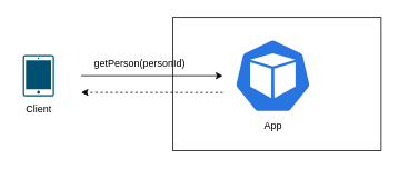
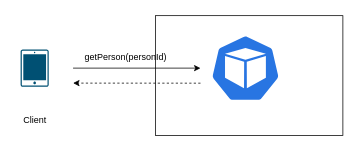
- <mxCell id="6" value="Client" style="text;html=1;align=center;verticalAlign=middle;resizable=0;points=[];autosize=1;strokeColor=none;fillColor=none;" vertex="1" parent="1"><mxGeometry x="20.75" y="120" width="50" height="20" as="geometry" /></mxCell>
+ <mxCell id="6" value="Client" style="text;html=1;align=center;verticalAlign=middle;resizable=0;points=[];autosize=1;strokeColor=none;fillColor=none;" vertex="1" parent="1"><mxGeometry x="20.75" y="150" width="50" height="20" as="geometry" /></mxCell>
- <mxCell id="7" value="App" style="text;html=1;align=center;verticalAlign=middle;resizable=0;points=[];autosize=1;strokeColor=none;fillColor=none;" vertex="1" parent="1"><mxGeometry x="307" y="140" width="40" height="20" as="geometry" /></mxCell>
